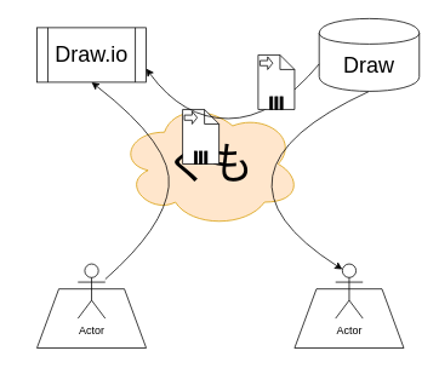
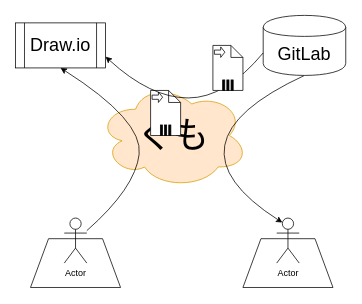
- <mxCell id="4" value="&lt;font style=&quot;font-size: 24px&quot;&gt;Draw.io&lt;/font&gt;" style="shape=process;whiteSpace=wrap;html=1;backgroundOutline=1;" parent="1" vertex="1"><mxGeometry x="40" y="30" width="120" height="60" as="geometry" /></mxCell>
+ <mxCell id="4" value="&lt;font style=&quot;font-size: 24px&quot;&gt;Draw.io&lt;/font&gt;" style="shape=process;whiteSpace=wrap;html=1;backgroundOutline=1;" parent="1" vertex="1"><mxGeometry x="20" y="30" width="120" height="60" as="geometry" /></mxCell>
- <mxCell id="13" value="&lt;font style=&quot;font-size: 24px&quot;&gt;Draw&lt;/font&gt;" style="shape=cylinder;whiteSpace=wrap;html=1;boundedLbl=1;backgroundOutline=1;" vertex="1" parent="1"><mxGeometry x="350" y="20" width="110" height="80" as="geometry" /></mxCell>
+ <mxCell id="13" value="&lt;font style=&quot;font-size: 24px&quot;&gt;GitLab&lt;/font&gt;" style="shape=cylinder;whiteSpace=wrap;html=1;boundedLbl=1;backgroundOutline=1;" vertex="1" parent="1"><mxGeometry x="350" y="20" width="110" height="80" as="geometry" /></mxCell>
